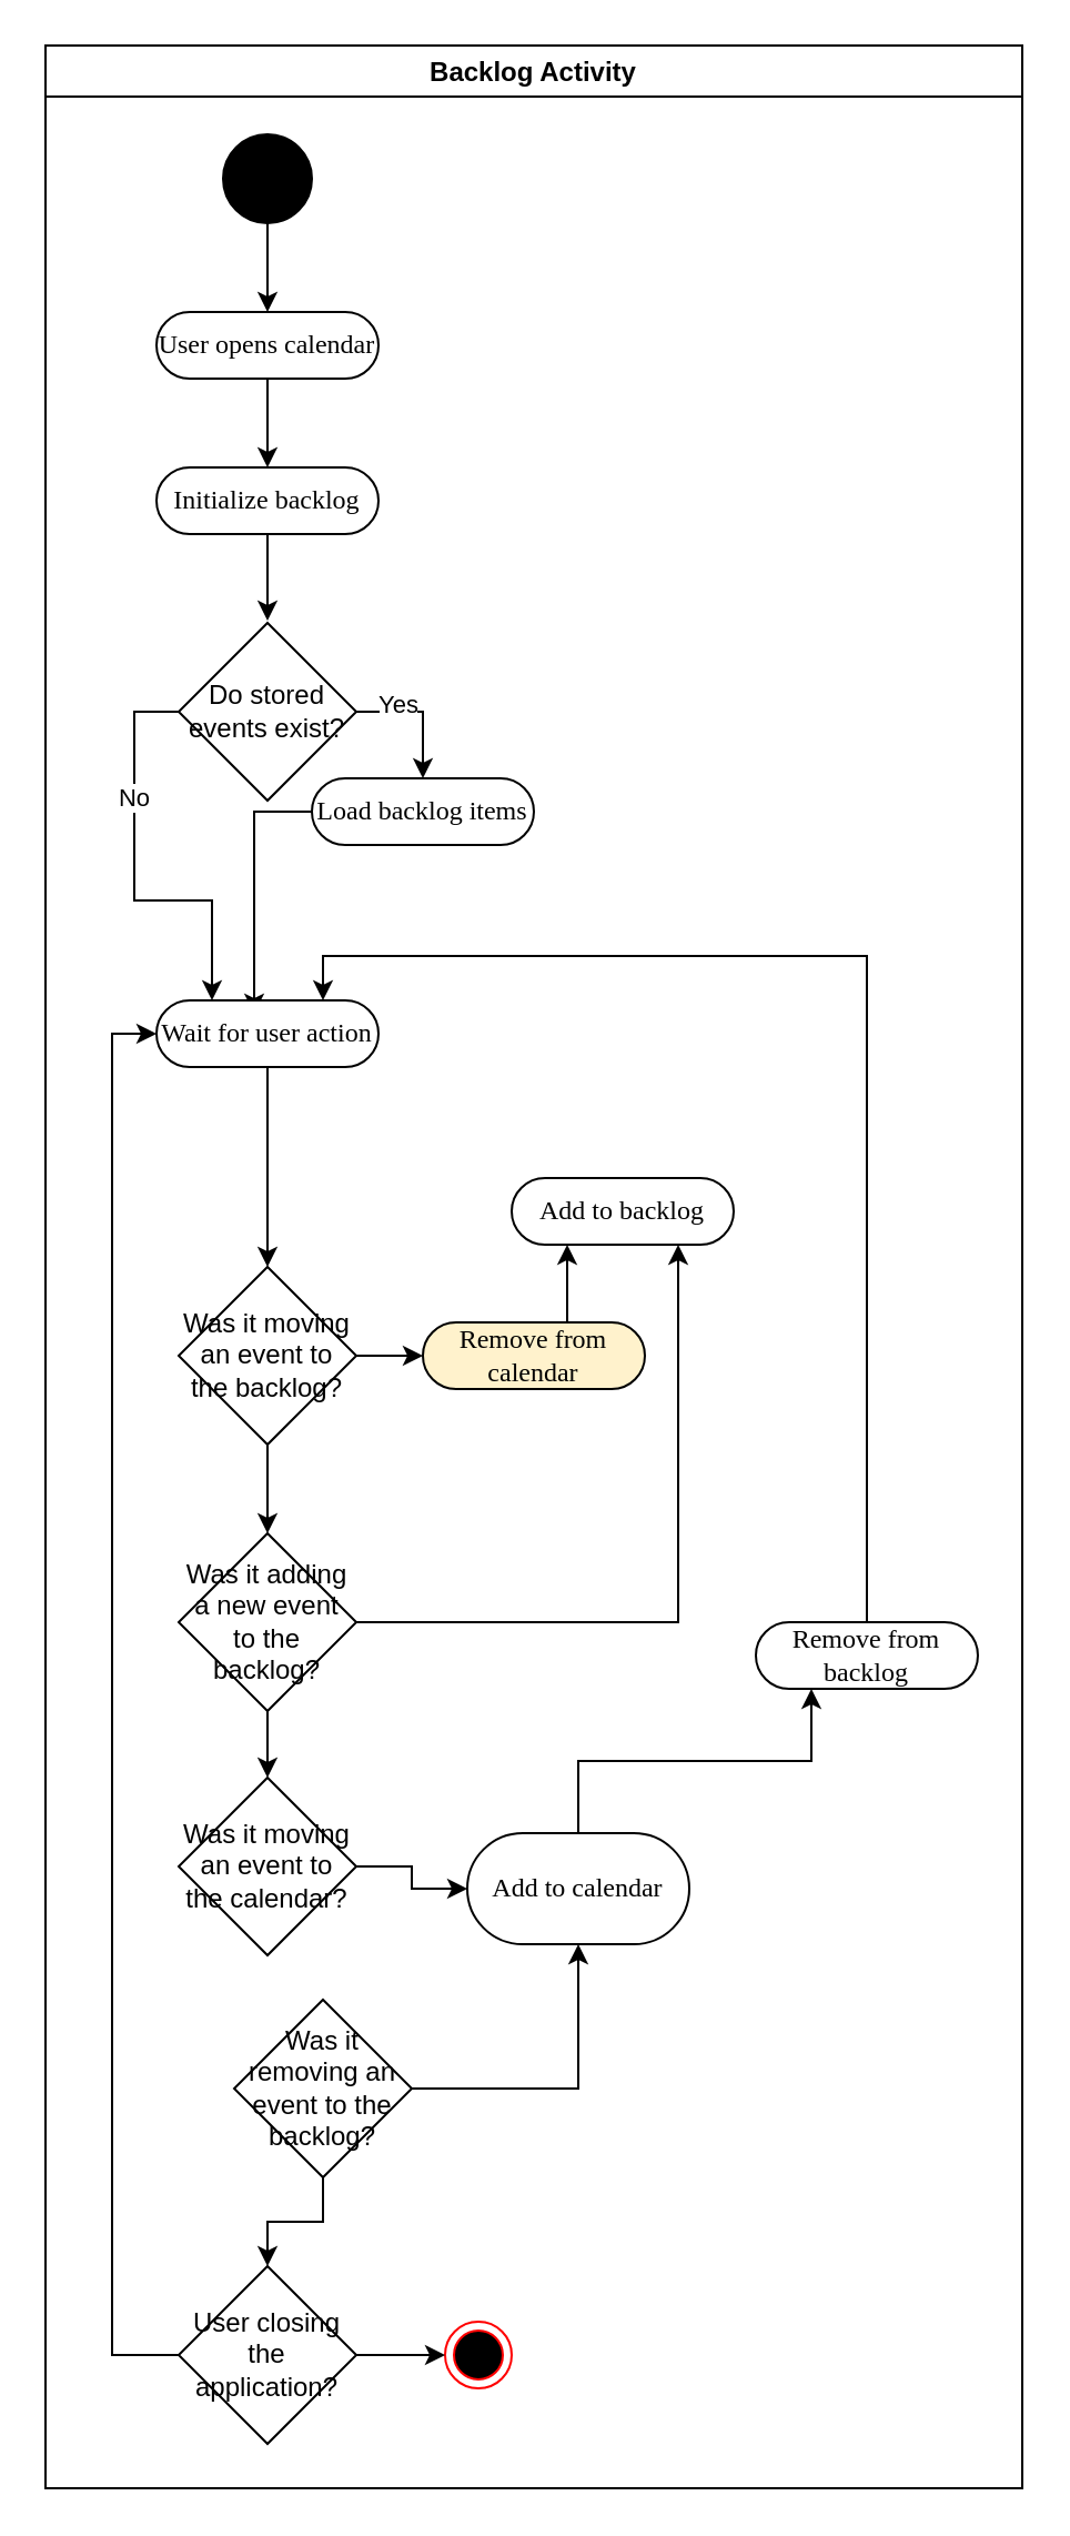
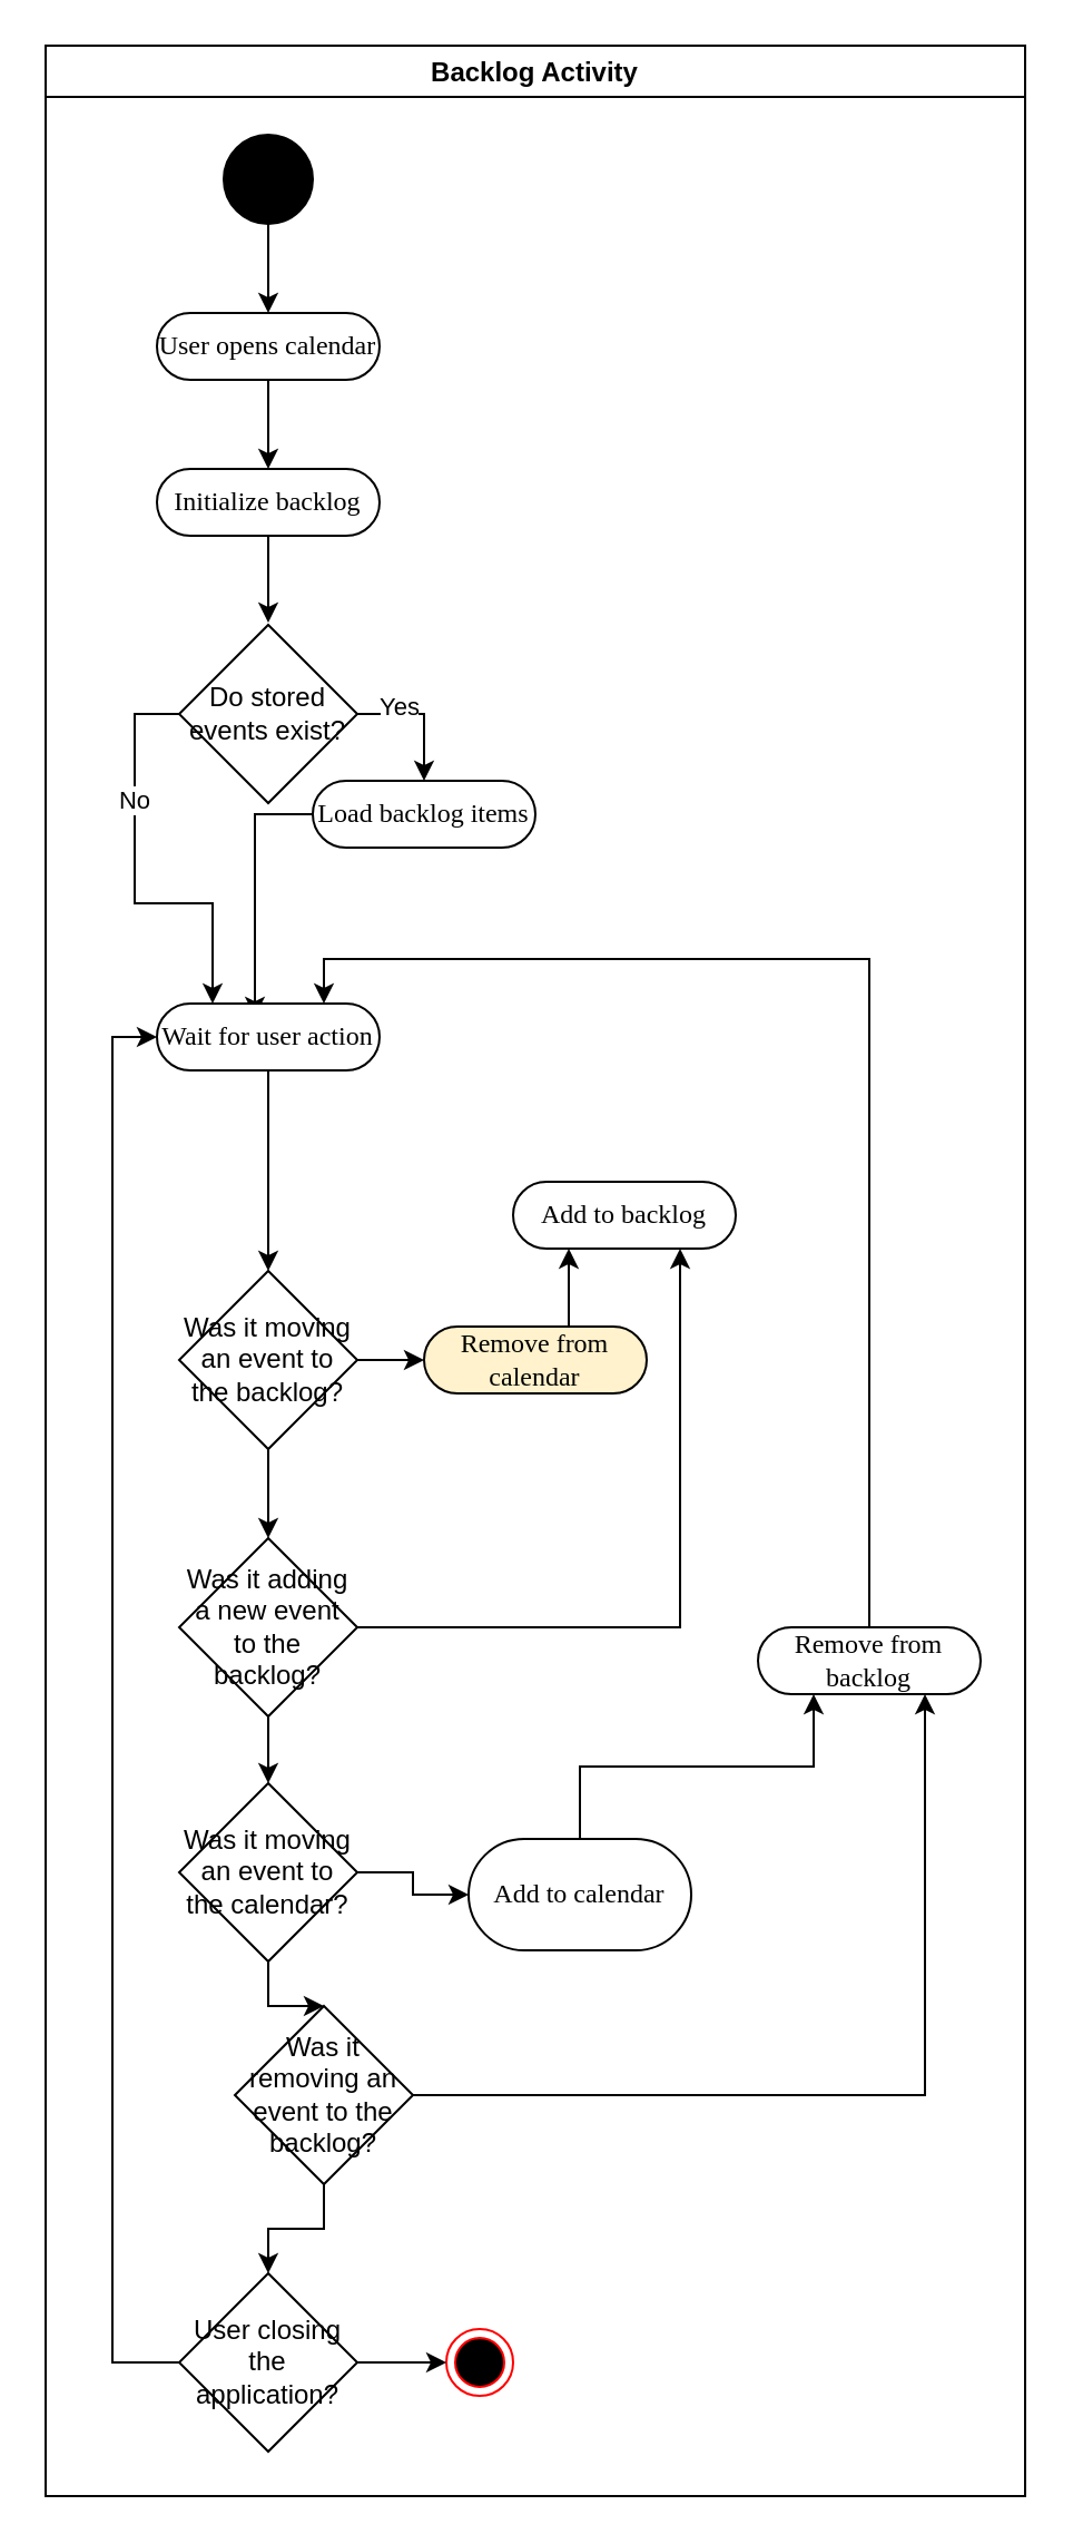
+ <mxCell id="24" style="edgeStyle=orthogonalEdgeStyle;rounded=0;orthogonalLoop=1;jettySize=auto;html=1;exitX=0.5;exitY=1;exitDx=0;exitDy=0;" edge="1" parent="2" source="25" target="27"><mxGeometry relative="1" as="geometry" /></mxCell>
- <mxCell id="37" style="edgeStyle=orthogonalEdgeStyle;rounded=0;orthogonalLoop=1;jettySize=auto;html=1;exitX=1;exitY=0.5;exitDx=0;exitDy=0;" edge="1" parent="1" target="35" source="27"><mxGeometry relative="1" as="geometry"><mxPoint x="390.002" y="834.97" as="sourcePoint" /></mxGeometry></mxCell>
+ <mxCell id="37" style="edgeStyle=orthogonalEdgeStyle;rounded=0;orthogonalLoop=1;jettySize=auto;html=1;exitX=1;exitY=0.5;exitDx=0;exitDy=0;entryX=0.75;entryY=1;entryDx=0;entryDy=0;" edge="1" parent="1" target="40" source="27"><mxGeometry relative="1" as="geometry"><mxPoint x="390.002" y="834.97" as="sourcePoint" /></mxGeometry></mxCell>
